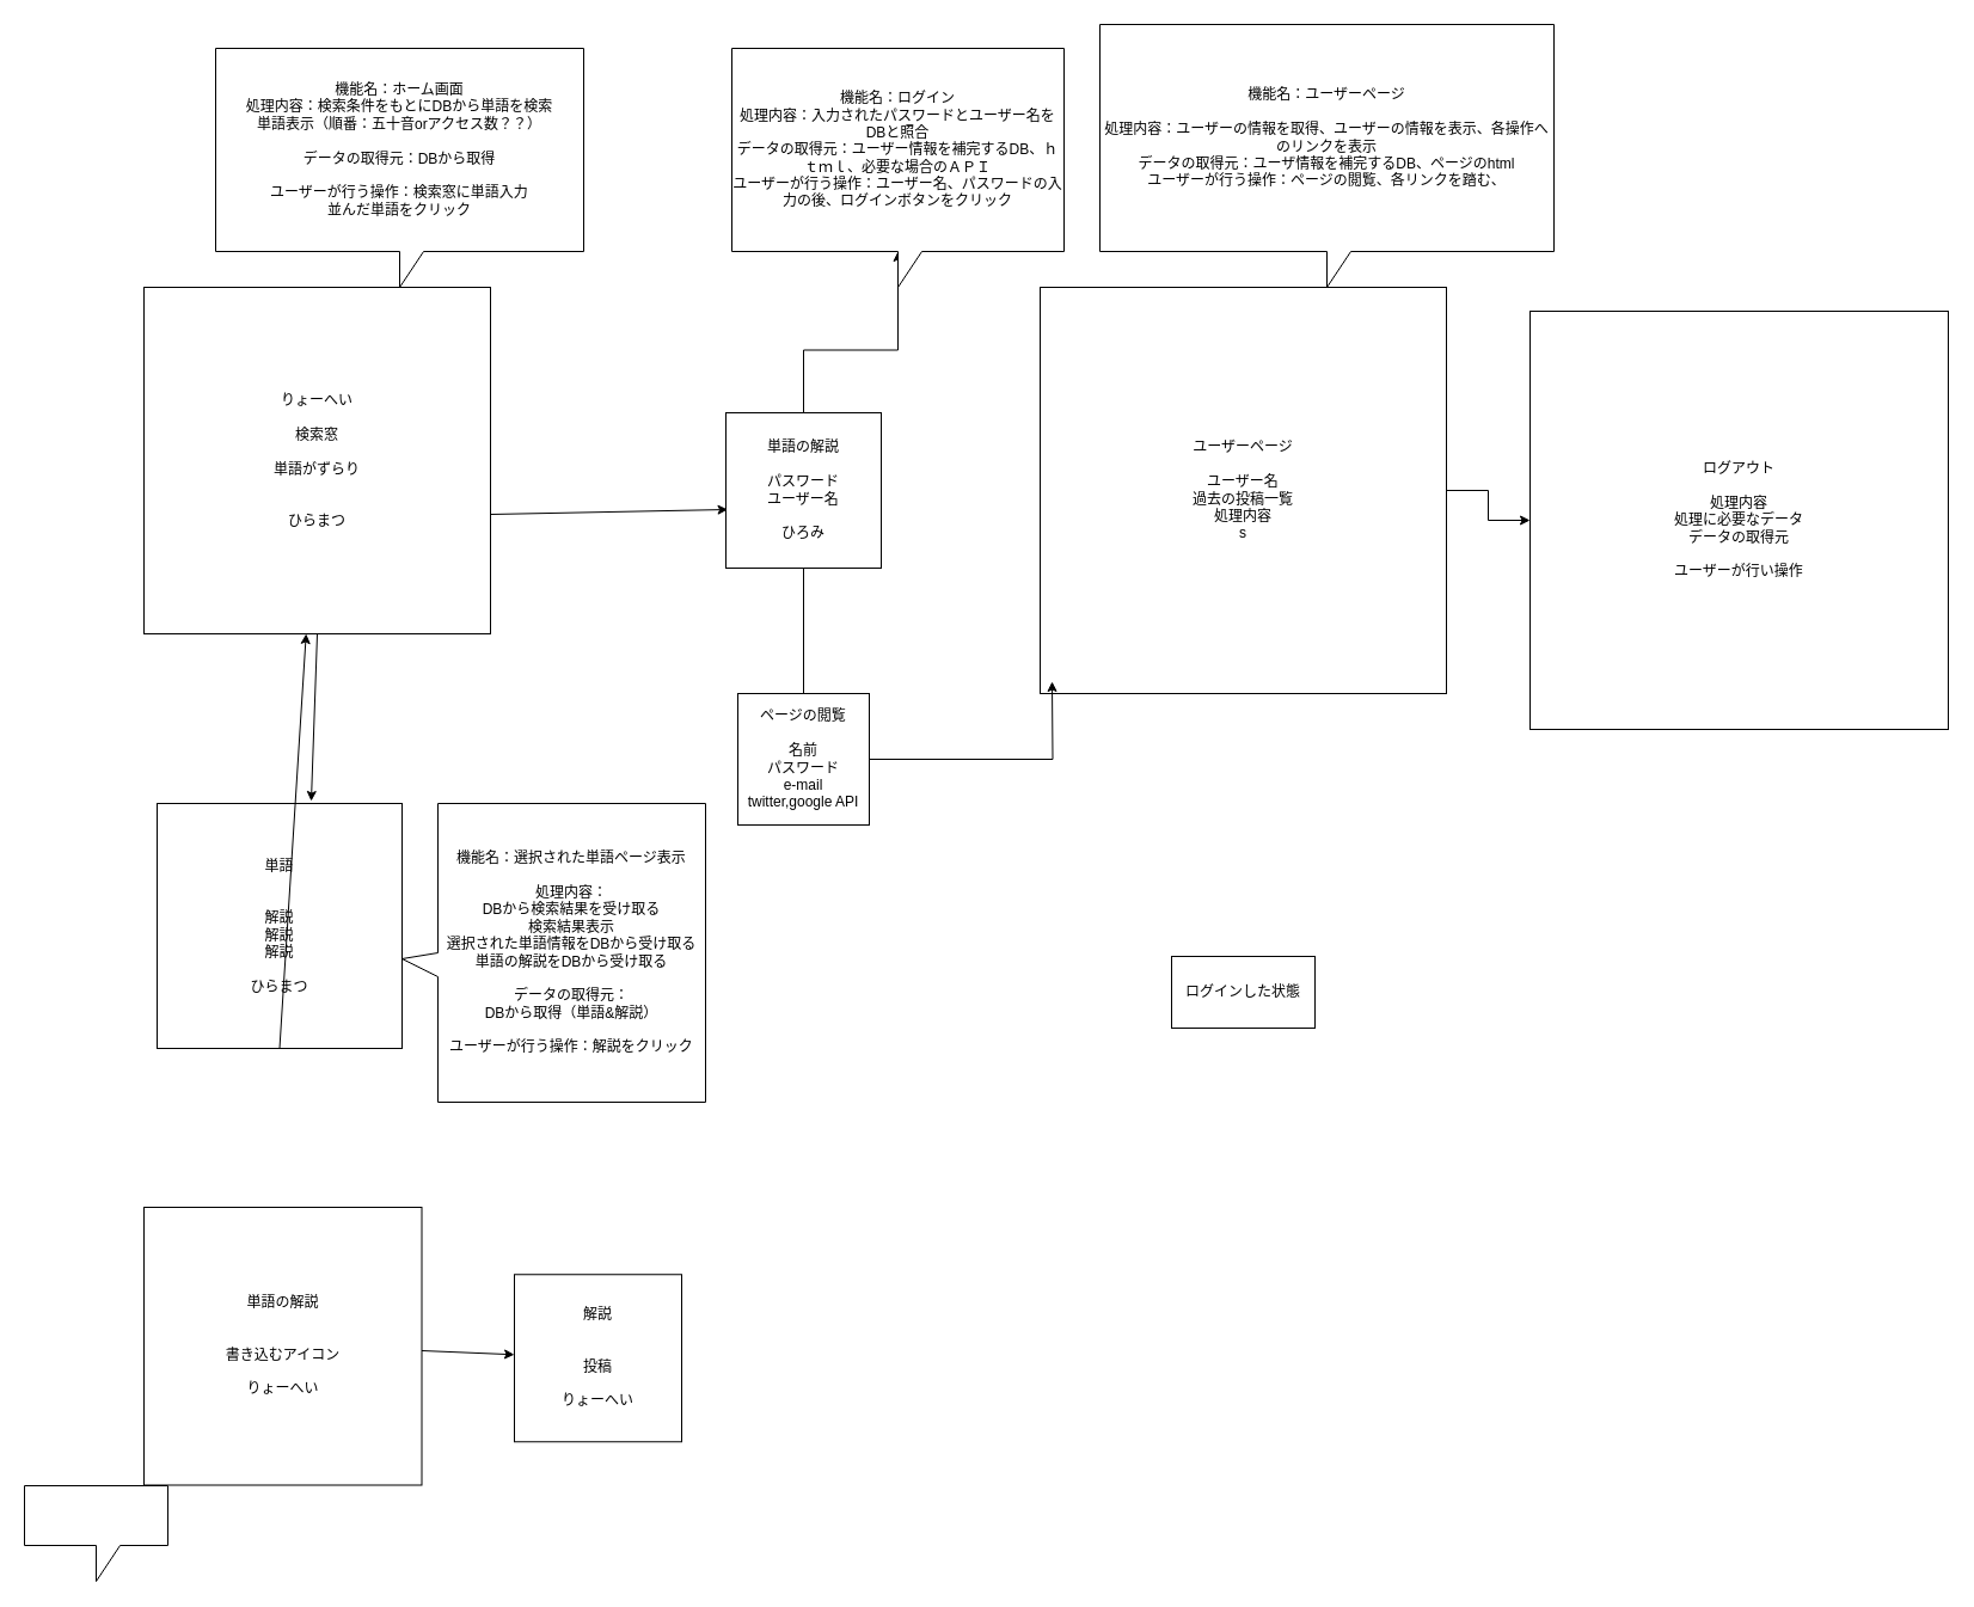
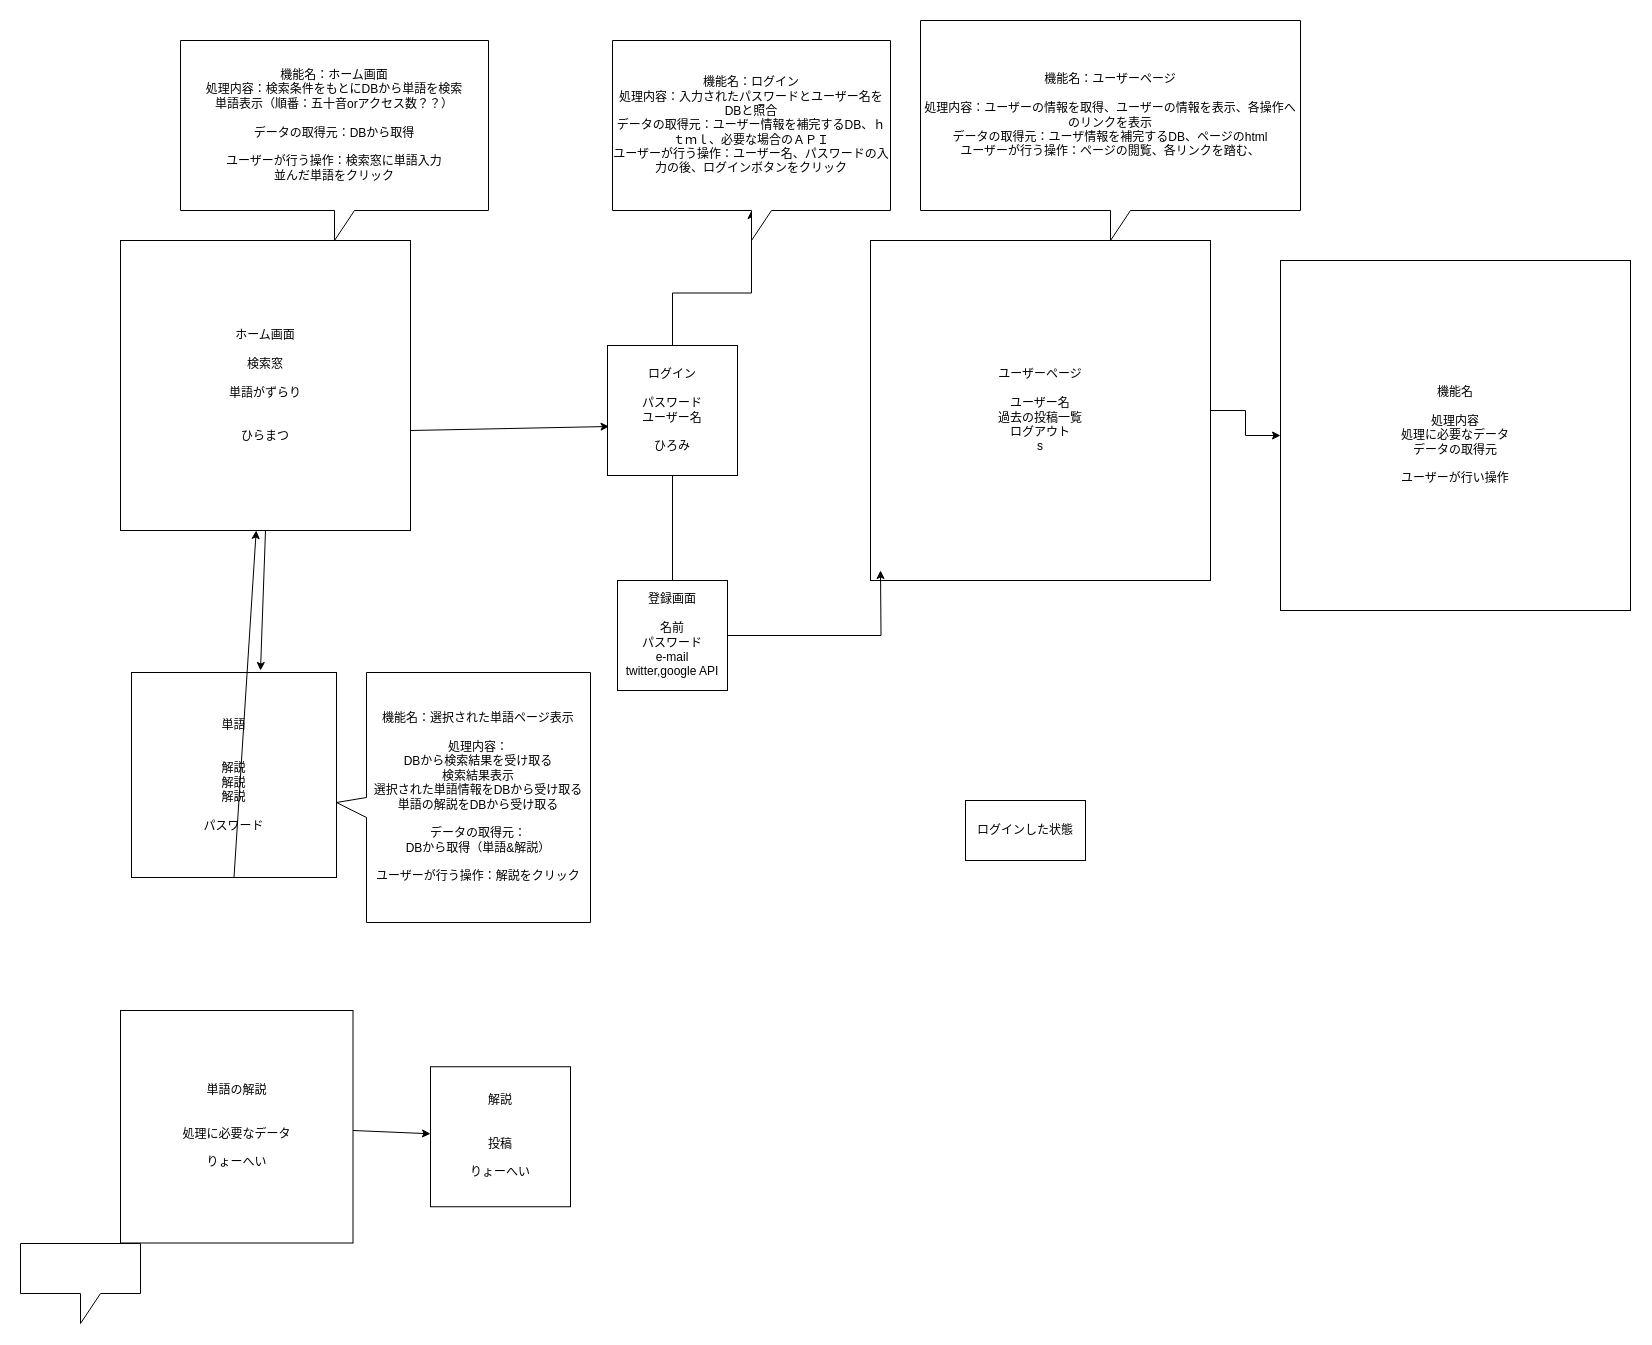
- <mxCell id="2" value="りょーへい&lt;br&gt;&lt;br&gt;検索窓&lt;br&gt;&lt;br&gt;単語がずらり&lt;br&gt;&lt;br&gt;&lt;br&gt;ひらまつ" style="whiteSpace=wrap;html=1;aspect=fixed;" parent="1" vertex="1"><mxGeometry x="120" y="240" width="290" height="290" as="geometry" /></mxCell>
+ <mxCell id="2" value="ホーム画面&lt;br&gt;&lt;br&gt;検索窓&lt;br&gt;&lt;br&gt;単語がずらり&lt;br&gt;&lt;br&gt;&lt;br&gt;ひらまつ" style="whiteSpace=wrap;html=1;aspect=fixed;" parent="1" vertex="1"><mxGeometry x="120" y="240" width="290" height="290" as="geometry" /></mxCell>
- <mxCell id="13" value="単語の解説&lt;br&gt;&lt;br&gt;パスワード&lt;br&gt;ユーザー名&lt;br&gt;&lt;br&gt;ひろみ" style="whiteSpace=wrap;html=1;aspect=fixed;" parent="1" vertex="1"><mxGeometry x="607" y="345" width="130" height="130" as="geometry" /></mxCell>
+ <mxCell id="13" value="ログイン&lt;br&gt;&lt;br&gt;パスワード&lt;br&gt;ユーザー名&lt;br&gt;&lt;br&gt;ひろみ" style="whiteSpace=wrap;html=1;aspect=fixed;" parent="1" vertex="1"><mxGeometry x="607" y="345" width="130" height="130" as="geometry" /></mxCell>
- <mxCell id="10" value="ユーザーページ&lt;br&gt;&lt;br&gt;ユーザー名&lt;br&gt;過去の投稿一覧&lt;br&gt;処理内容&lt;br&gt;s&lt;br&gt;" style="whiteSpace=wrap;html=1;aspect=fixed;" parent="1" vertex="1"><mxGeometry x="870" y="240" width="340" height="340" as="geometry" /></mxCell>
+ <mxCell id="10" value="ユーザーページ&lt;br&gt;&lt;br&gt;ユーザー名&lt;br&gt;過去の投稿一覧&lt;br&gt;ログアウト&lt;br&gt;s&lt;br&gt;" style="whiteSpace=wrap;html=1;aspect=fixed;" parent="1" vertex="1"><mxGeometry x="870" y="240" width="340" height="340" as="geometry" /></mxCell>
- <mxCell id="18" value="ログアウト&lt;br&gt;&lt;br&gt;処理内容&lt;br&gt;処理に必要なデータ&lt;br&gt;データの取得元&lt;br&gt;&lt;br&gt;ユーザーが行い操作" style="whiteSpace=wrap;html=1;aspect=fixed;" parent="1" vertex="1"><mxGeometry x="1280" y="260" width="350" height="350" as="geometry" /></mxCell>
+ <mxCell id="18" value="機能名&lt;br&gt;&lt;br&gt;処理内容&lt;br&gt;処理に必要なデータ&lt;br&gt;データの取得元&lt;br&gt;&lt;br&gt;ユーザーが行い操作" style="whiteSpace=wrap;html=1;aspect=fixed;" parent="1" vertex="1"><mxGeometry x="1280" y="260" width="350" height="350" as="geometry" /></mxCell>
- <mxCell id="16" value="ページの閲覧&lt;br&gt;&lt;br&gt;名前&lt;br&gt;パスワード&lt;br&gt;e-mail&lt;br&gt;twitter,google API" style="whiteSpace=wrap;html=1;aspect=fixed;" parent="1" vertex="1"><mxGeometry x="617" y="580" width="110" height="110" as="geometry" /></mxCell>
+ <mxCell id="16" value="登録画面&lt;br&gt;&lt;br&gt;名前&lt;br&gt;パスワード&lt;br&gt;e-mail&lt;br&gt;twitter,google API" style="whiteSpace=wrap;html=1;aspect=fixed;" parent="1" vertex="1"><mxGeometry x="617" y="580" width="110" height="110" as="geometry" /></mxCell>
- <mxCell id="4" value="単語&lt;br&gt;&lt;br&gt;&lt;br&gt;解説&lt;br&gt;解説&lt;br&gt;解説&lt;br&gt;&lt;br&gt;ひらまつ" style="whiteSpace=wrap;html=1;aspect=fixed;" parent="1" vertex="1"><mxGeometry x="131" y="672" width="205" height="205" as="geometry" /></mxCell>
+ <mxCell id="4" value="単語&lt;br&gt;&lt;br&gt;&lt;br&gt;解説&lt;br&gt;解説&lt;br&gt;解説&lt;br&gt;&lt;br&gt;パスワード" style="whiteSpace=wrap;html=1;aspect=fixed;" parent="1" vertex="1"><mxGeometry x="131" y="672" width="205" height="205" as="geometry" /></mxCell>
- <mxCell id="17" value="ログインした状態" style="whiteSpace=wrap;html=1;" parent="1" vertex="1"><mxGeometry x="980" y="800" width="120" height="60" as="geometry" /></mxCell>
+ <mxCell id="17" value="ログインした状態" style="whiteSpace=wrap;html=1;" parent="1" vertex="1"><mxGeometry x="965" y="800" width="120" height="60" as="geometry" /></mxCell>
- <mxCell id="6" value="単語の解説&lt;br&gt;&lt;br&gt;&lt;br&gt;書き込むアイコン&lt;br&gt;&lt;br&gt;りょーへい" style="whiteSpace=wrap;html=1;aspect=fixed;" parent="1" vertex="1"><mxGeometry x="120" y="1010" width="232.5" height="232.5" as="geometry" /></mxCell>
+ <mxCell id="6" value="単語の解説&lt;br&gt;&lt;br&gt;&lt;br&gt;処理に必要なデータ&lt;br&gt;&lt;br&gt;りょーへい" style="whiteSpace=wrap;html=1;aspect=fixed;" parent="1" vertex="1"><mxGeometry x="120" y="1010" width="232.5" height="232.5" as="geometry" /></mxCell>
